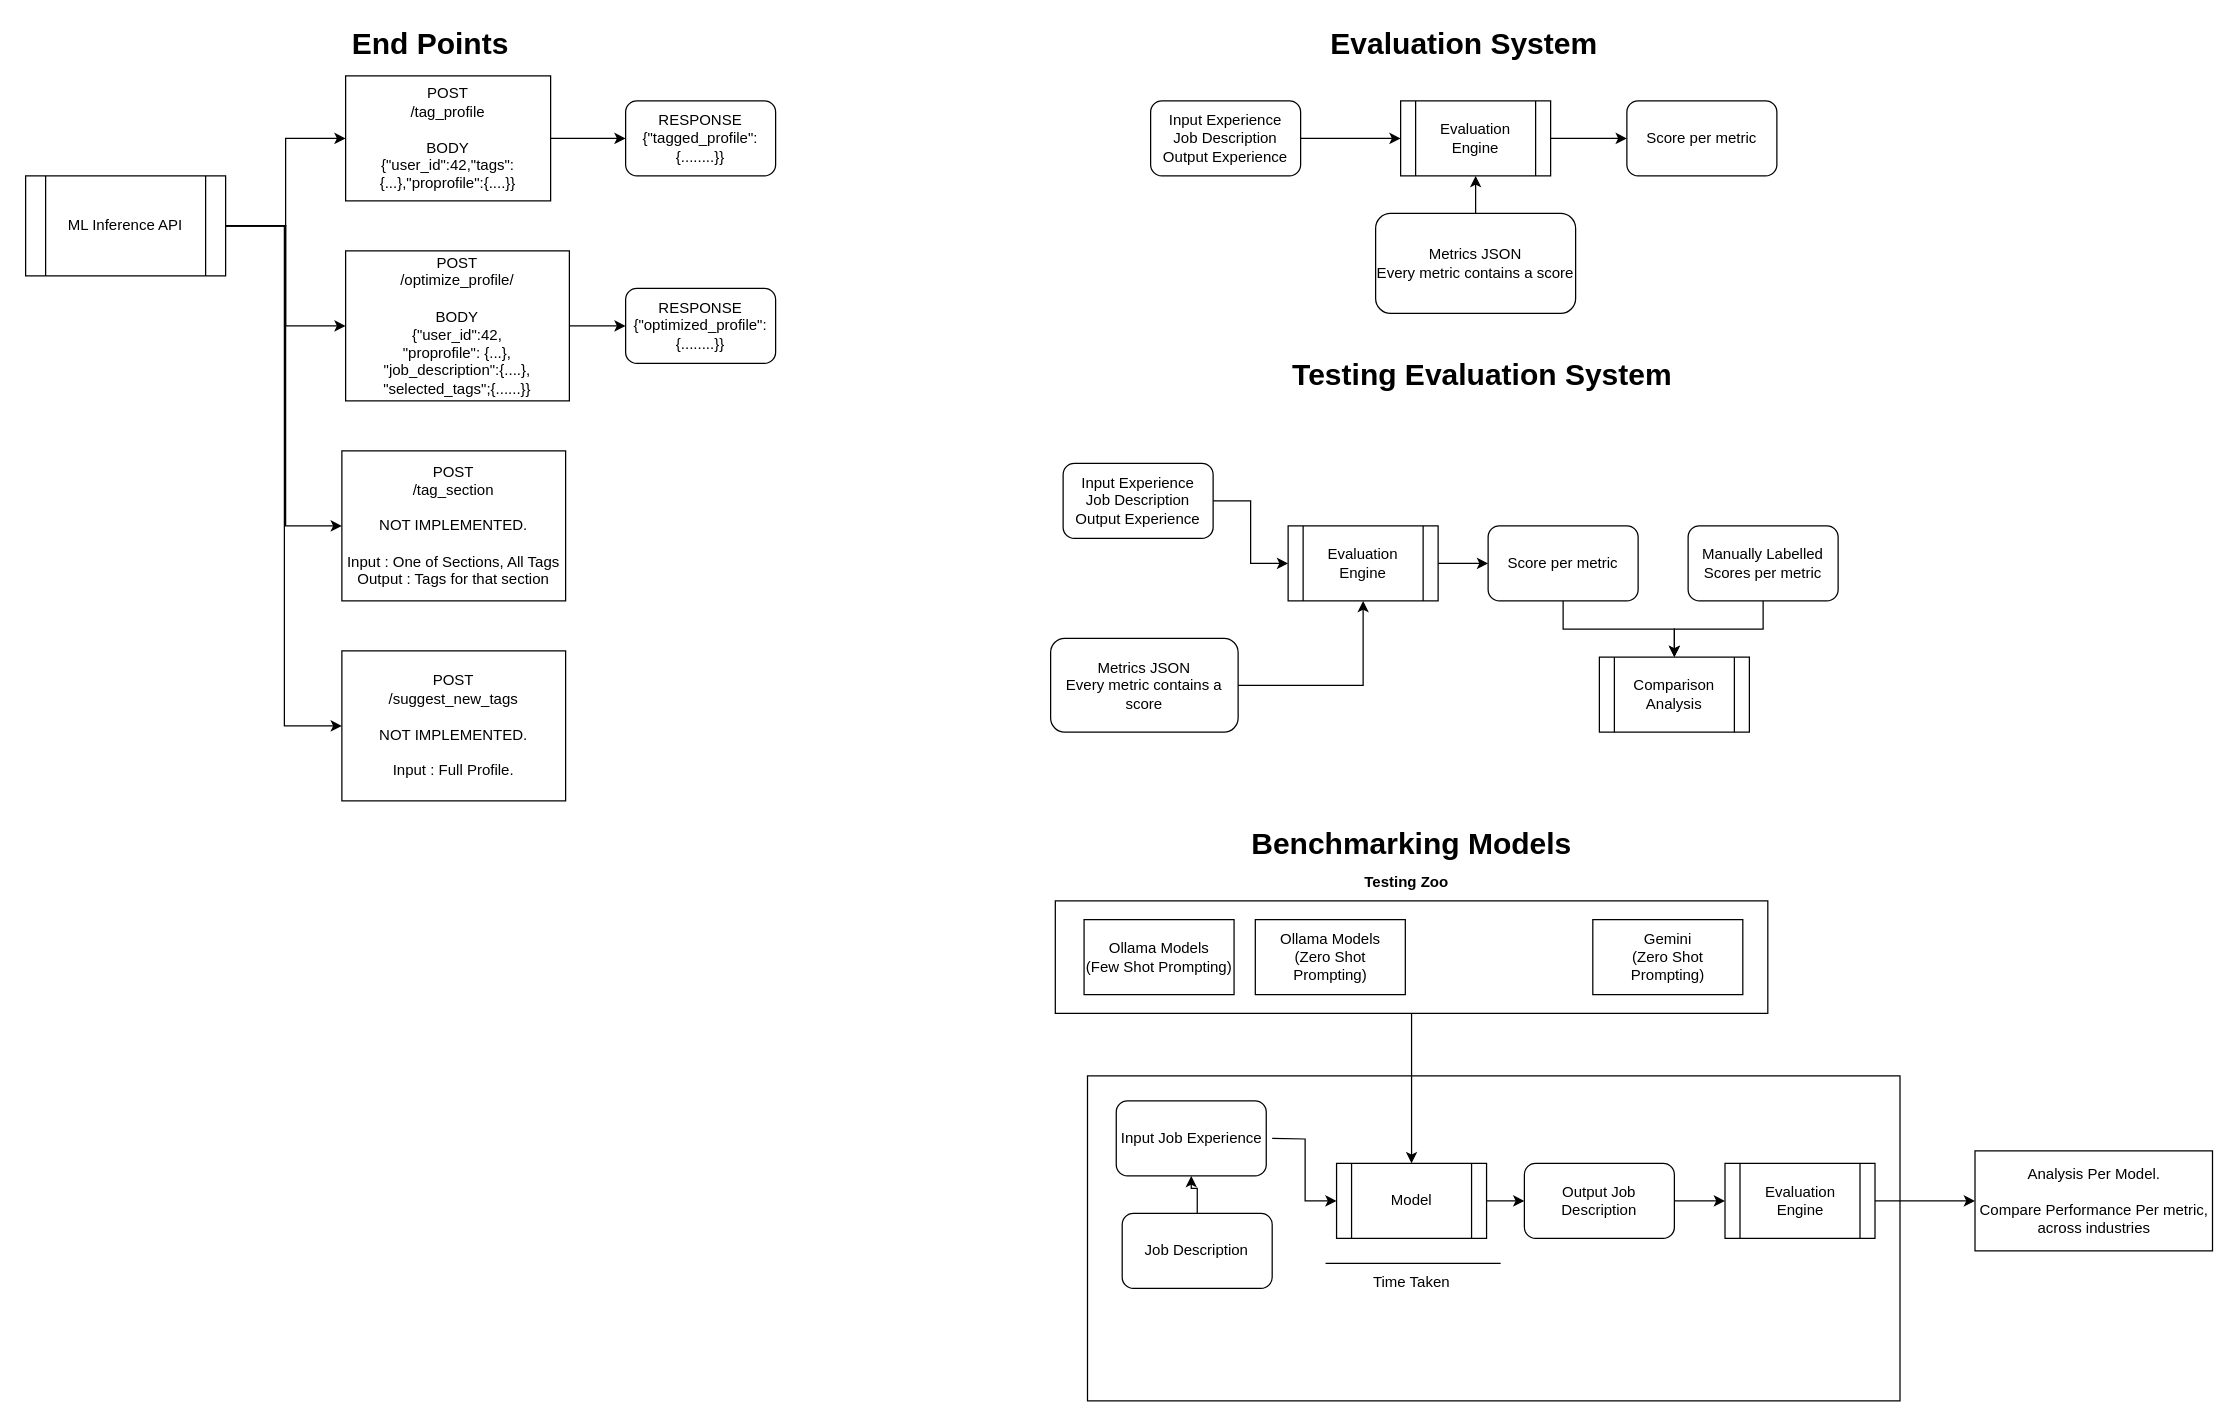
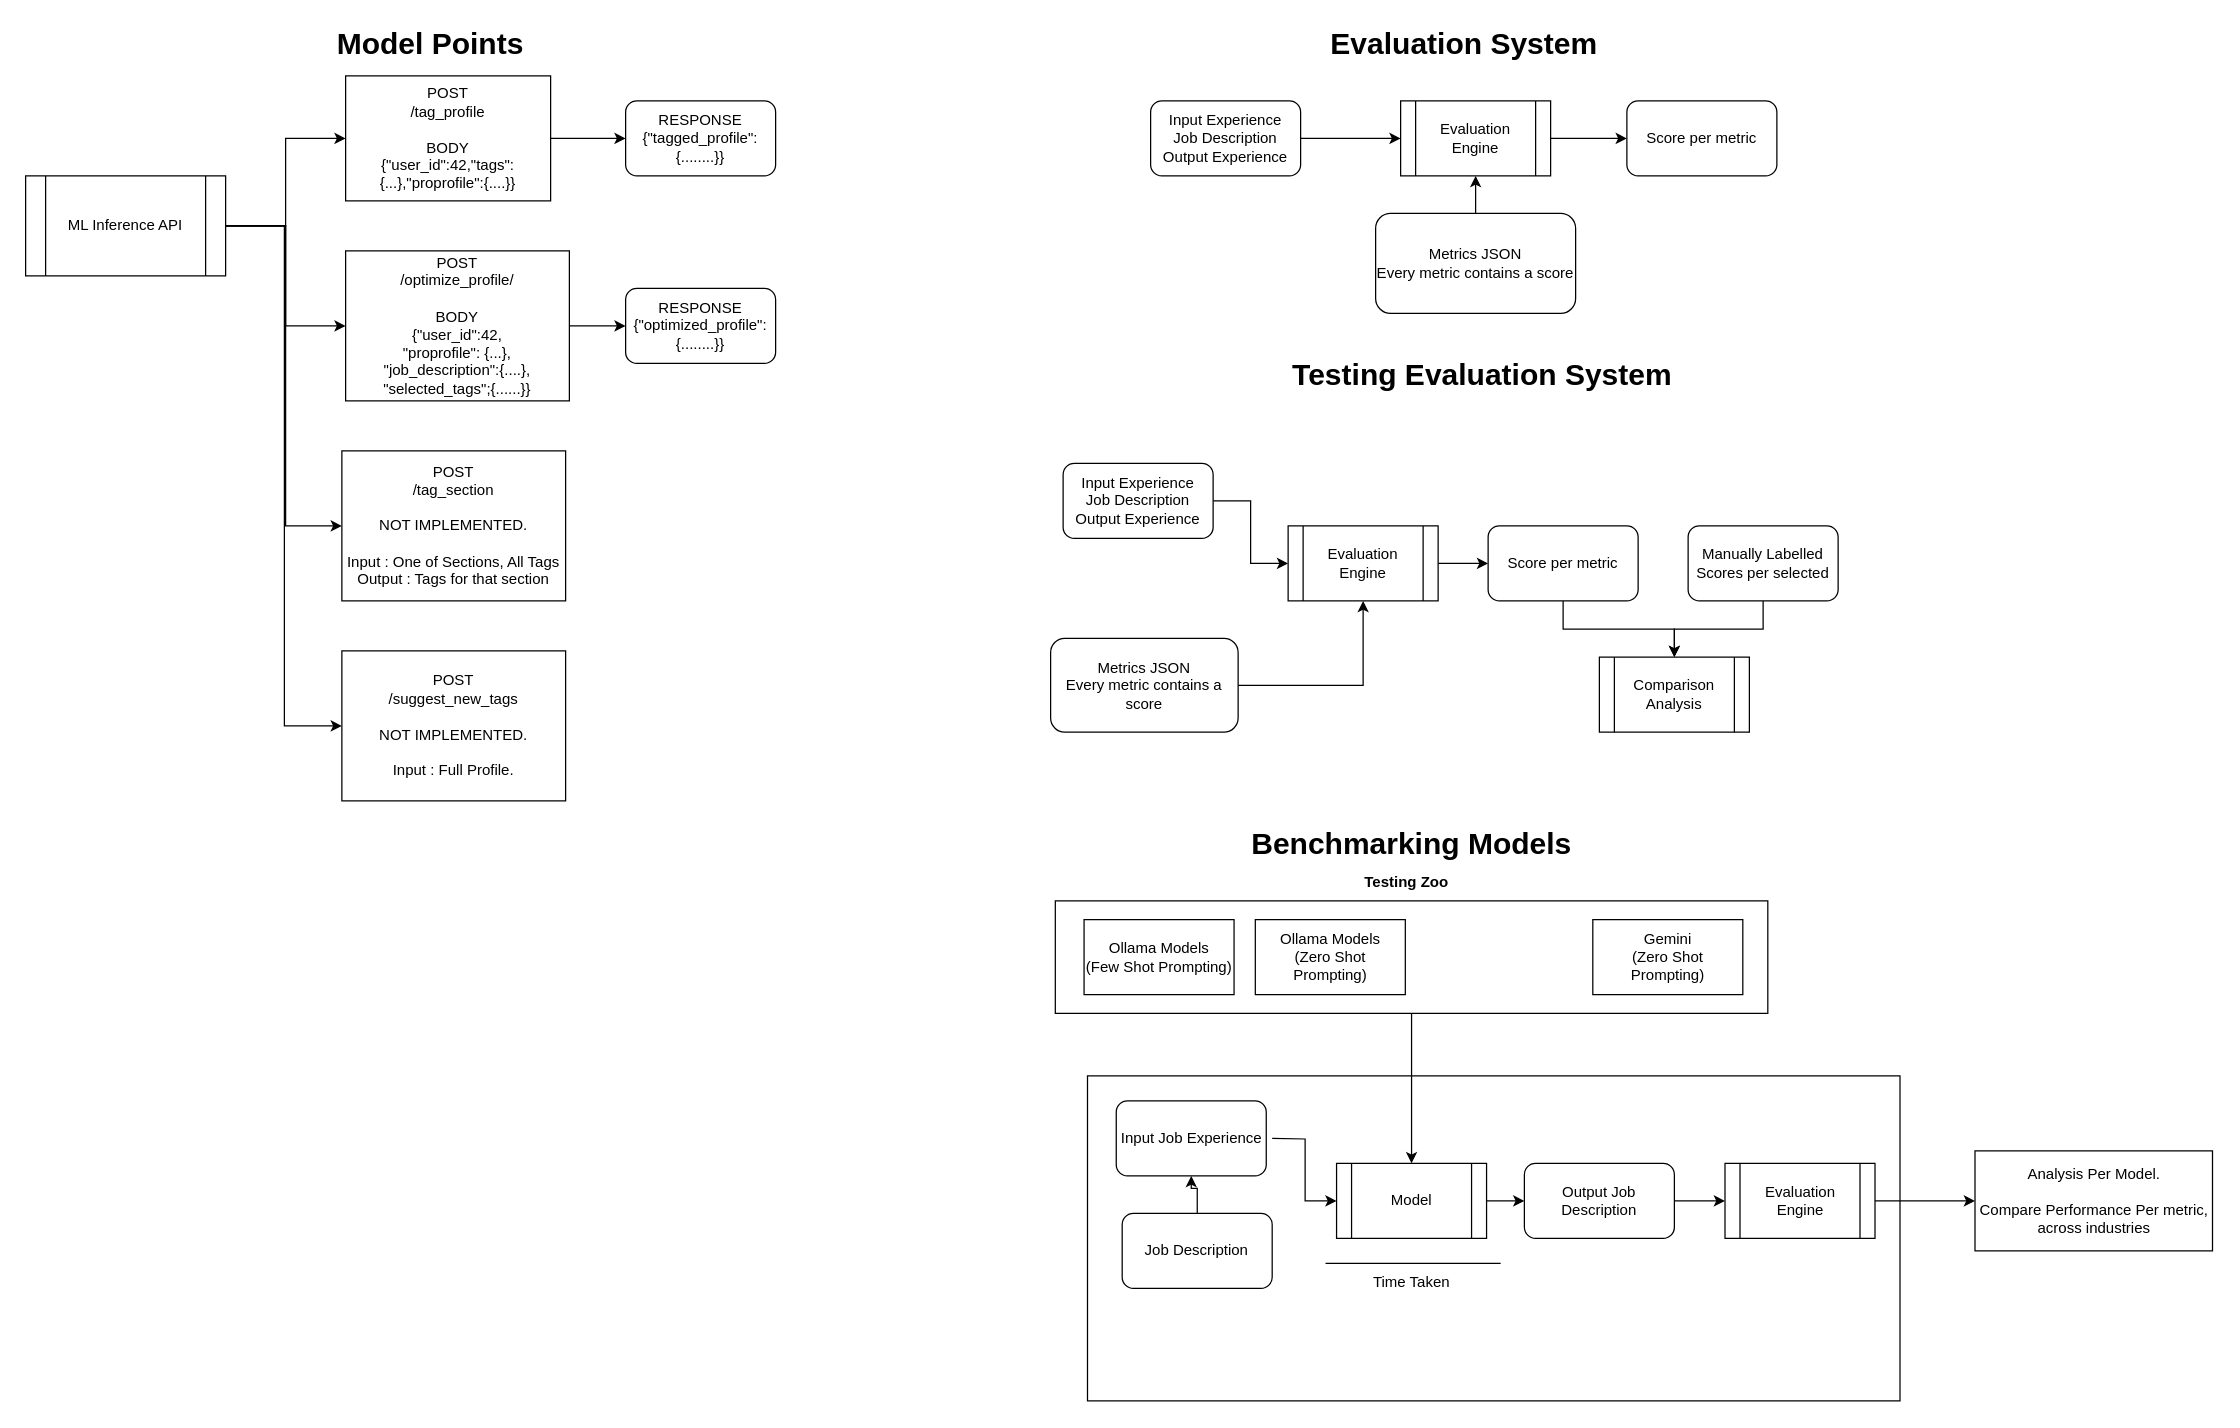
- <mxCell id="3" value="&lt;h1&gt;End Points&lt;/h1&gt;" style="text;html=1;align=center;verticalAlign=middle;whiteSpace=wrap;rounded=0;" parent="1" vertex="1"><mxGeometry x="236" y="20" width="216" height="30" as="geometry" /></mxCell>
+ <mxCell id="3" value="&lt;h1&gt;Model Points&lt;/h1&gt;" style="text;html=1;align=center;verticalAlign=middle;whiteSpace=wrap;rounded=0;" parent="1" vertex="1"><mxGeometry x="236" y="20" width="216" height="30" as="geometry" /></mxCell>
- <mxCell id="29" value="&lt;div&gt;Manually Labelled Scores per metric&lt;/div&gt;" style="rounded=1;whiteSpace=wrap;html=1;" parent="1" vertex="1"><mxGeometry x="1350" y="420" width="120" height="60" as="geometry" /></mxCell>
+ <mxCell id="29" value="&lt;div&gt;Manually Labelled Scores per selected&lt;/div&gt;" style="rounded=1;whiteSpace=wrap;html=1;" parent="1" vertex="1"><mxGeometry x="1350" y="420" width="120" height="60" as="geometry" /></mxCell>
